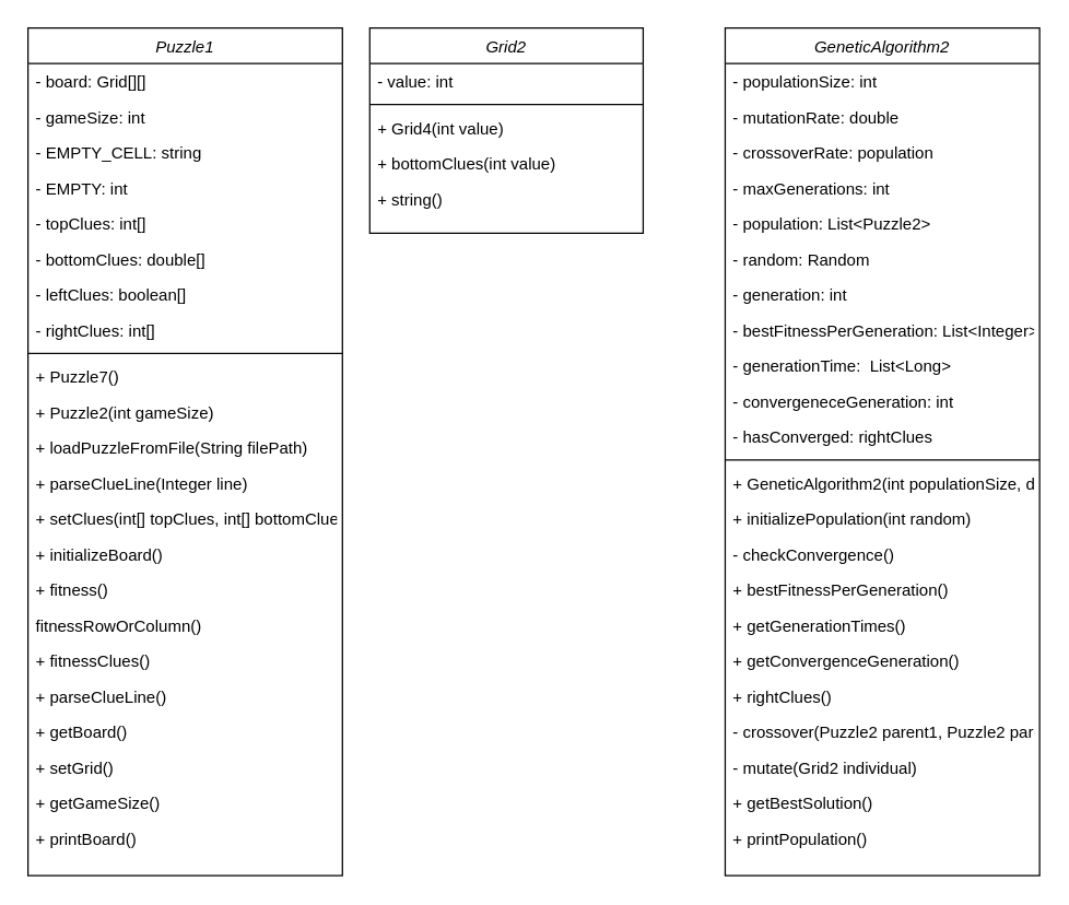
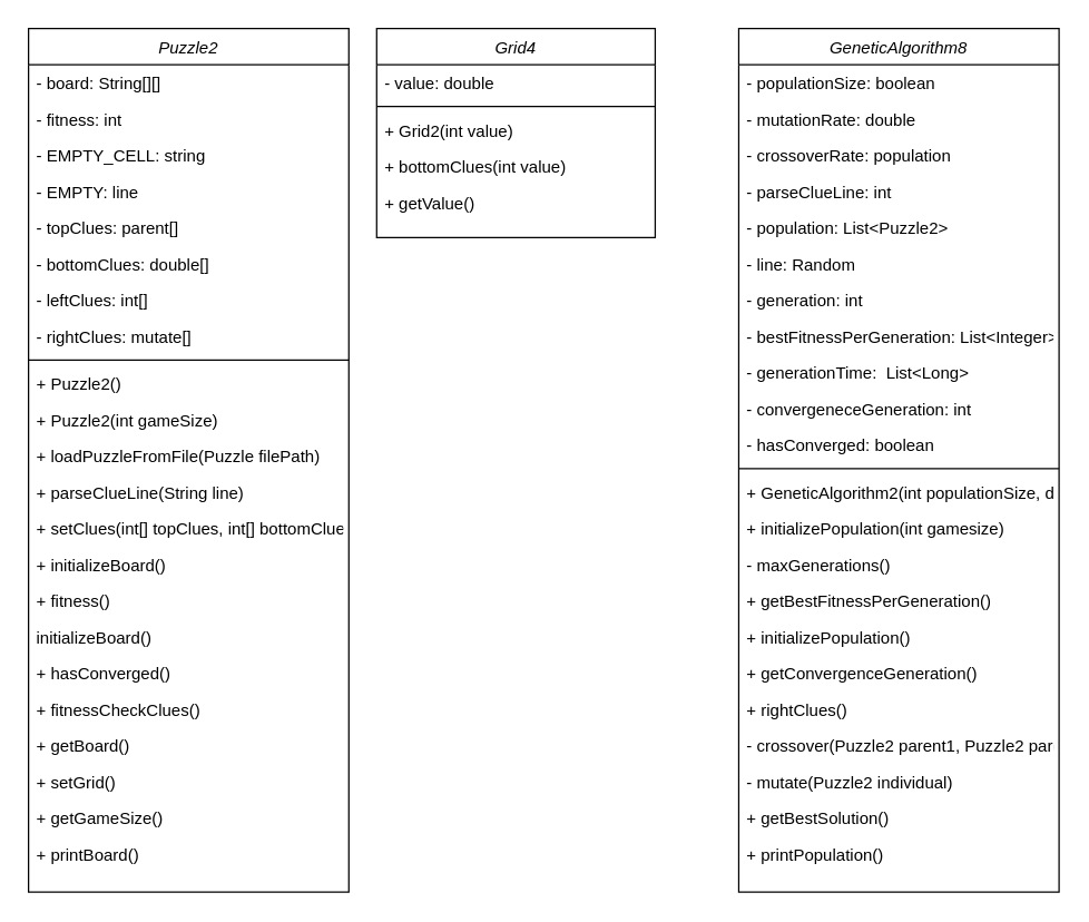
- <mxCell id="2" value="Puzzle1&#10;&#10;" style="swimlane;fontStyle=2;align=center;verticalAlign=top;childLayout=stackLayout;horizontal=1;startSize=26;horizontalStack=0;resizeParent=1;resizeLast=0;collapsible=1;marginBottom=0;rounded=0;shadow=0;strokeWidth=1;" vertex="1" parent="1"><mxGeometry x="20" y="20" width="230" height="620" as="geometry"><mxRectangle x="230" y="140" width="160" height="26" as="alternateBounds" /></mxGeometry></mxCell>
+ <mxCell id="2" value="Puzzle2&#10;&#10;" style="swimlane;fontStyle=2;align=center;verticalAlign=top;childLayout=stackLayout;horizontal=1;startSize=26;horizontalStack=0;resizeParent=1;resizeLast=0;collapsible=1;marginBottom=0;rounded=0;shadow=0;strokeWidth=1;" vertex="1" parent="1"><mxGeometry x="20" y="20" width="230" height="620" as="geometry"><mxRectangle x="230" y="140" width="160" height="26" as="alternateBounds" /></mxGeometry></mxCell>
- <mxCell id="26" value="Grid2" style="swimlane;fontStyle=2;align=center;verticalAlign=top;childLayout=stackLayout;horizontal=1;startSize=26;horizontalStack=0;resizeParent=1;resizeLast=0;collapsible=1;marginBottom=0;rounded=0;shadow=0;strokeWidth=1;" vertex="1" parent="1"><mxGeometry x="270" y="20" width="200" height="150" as="geometry"><mxRectangle x="230" y="140" width="160" height="26" as="alternateBounds" /></mxGeometry></mxCell>
+ <mxCell id="26" value="Grid4" style="swimlane;fontStyle=2;align=center;verticalAlign=top;childLayout=stackLayout;horizontal=1;startSize=26;horizontalStack=0;resizeParent=1;resizeLast=0;collapsible=1;marginBottom=0;rounded=0;shadow=0;strokeWidth=1;" vertex="1" parent="1"><mxGeometry x="270" y="20" width="200" height="150" as="geometry"><mxRectangle x="230" y="140" width="160" height="26" as="alternateBounds" /></mxGeometry></mxCell>
- <mxCell id="32" value="GeneticAlgorithm2" style="swimlane;fontStyle=2;align=center;verticalAlign=top;childLayout=stackLayout;horizontal=1;startSize=26;horizontalStack=0;resizeParent=1;resizeLast=0;collapsible=1;marginBottom=0;rounded=0;shadow=0;strokeWidth=1;" vertex="1" parent="1"><mxGeometry x="530" y="20" width="230" height="620" as="geometry"><mxRectangle x="230" y="140" width="160" height="26" as="alternateBounds" /></mxGeometry></mxCell>
+ <mxCell id="32" value="GeneticAlgorithm8" style="swimlane;fontStyle=2;align=center;verticalAlign=top;childLayout=stackLayout;horizontal=1;startSize=26;horizontalStack=0;resizeParent=1;resizeLast=0;collapsible=1;marginBottom=0;rounded=0;shadow=0;strokeWidth=1;" vertex="1" parent="1"><mxGeometry x="530" y="20" width="230" height="620" as="geometry"><mxRectangle x="230" y="140" width="160" height="26" as="alternateBounds" /></mxGeometry></mxCell>
- <mxCell id="3" value="- board: Grid[][]" style="text;align=left;verticalAlign=top;spacingLeft=4;spacingRight=4;overflow=hidden;rotatable=0;points=[[0,0.5],[1,0.5]];portConstraint=eastwest;" vertex="1" parent="2"><mxGeometry y="26" width="230" height="26" as="geometry" /></mxCell>
+ <mxCell id="3" value="- board: String[][]" style="text;align=left;verticalAlign=top;spacingLeft=4;spacingRight=4;overflow=hidden;rotatable=0;points=[[0,0.5],[1,0.5]];portConstraint=eastwest;" vertex="1" parent="2"><mxGeometry y="26" width="230" height="26" as="geometry" /></mxCell>
- <mxCell id="27" value="- value: int" style="text;align=left;verticalAlign=top;spacingLeft=4;spacingRight=4;overflow=hidden;rotatable=0;points=[[0,0.5],[1,0.5]];portConstraint=eastwest;rounded=0;shadow=0;html=0;" vertex="1" parent="26"><mxGeometry y="26" width="200" height="26" as="geometry" /></mxCell>
+ <mxCell id="27" value="- value: double" style="text;align=left;verticalAlign=top;spacingLeft=4;spacingRight=4;overflow=hidden;rotatable=0;points=[[0,0.5],[1,0.5]];portConstraint=eastwest;rounded=0;shadow=0;html=0;" vertex="1" parent="26"><mxGeometry y="26" width="200" height="26" as="geometry" /></mxCell>
- <mxCell id="33" value="- populationSize: int    &#10;" style="text;align=left;verticalAlign=top;spacingLeft=4;spacingRight=4;overflow=hidden;rotatable=0;points=[[0,0.5],[1,0.5]];portConstraint=eastwest;" vertex="1" parent="32"><mxGeometry y="26" width="230" height="26" as="geometry" /></mxCell>
+ <mxCell id="33" value="- populationSize: boolean    &#10;" style="text;align=left;verticalAlign=top;spacingLeft=4;spacingRight=4;overflow=hidden;rotatable=0;points=[[0,0.5],[1,0.5]];portConstraint=eastwest;" vertex="1" parent="32"><mxGeometry y="26" width="230" height="26" as="geometry" /></mxCell>
- <mxCell id="4" value="- gameSize: int" style="text;align=left;verticalAlign=top;spacingLeft=4;spacingRight=4;overflow=hidden;rotatable=0;points=[[0,0.5],[1,0.5]];portConstraint=eastwest;rounded=0;shadow=0;html=0;" vertex="1" parent="2"><mxGeometry y="52" width="230" height="26" as="geometry" /></mxCell>
+ <mxCell id="4" value="- fitness: int" style="text;align=left;verticalAlign=top;spacingLeft=4;spacingRight=4;overflow=hidden;rotatable=0;points=[[0,0.5],[1,0.5]];portConstraint=eastwest;rounded=0;shadow=0;html=0;" vertex="1" parent="2"><mxGeometry y="52" width="230" height="26" as="geometry" /></mxCell>
- <mxCell id="29" value="+ Grid4(int value)" style="text;align=left;verticalAlign=top;spacingLeft=4;spacingRight=4;overflow=hidden;rotatable=0;points=[[0,0.5],[1,0.5]];portConstraint=eastwest;rounded=0;shadow=0;html=0;" vertex="1" parent="26"><mxGeometry y="60" width="200" height="26" as="geometry" /></mxCell>
+ <mxCell id="29" value="+ Grid2(int value)" style="text;align=left;verticalAlign=top;spacingLeft=4;spacingRight=4;overflow=hidden;rotatable=0;points=[[0,0.5],[1,0.5]];portConstraint=eastwest;rounded=0;shadow=0;html=0;" vertex="1" parent="26"><mxGeometry y="60" width="200" height="26" as="geometry" /></mxCell>
- <mxCell id="6" value="- EMPTY: int" style="text;align=left;verticalAlign=top;spacingLeft=4;spacingRight=4;overflow=hidden;rotatable=0;points=[[0,0.5],[1,0.5]];portConstraint=eastwest;" vertex="1" parent="2"><mxGeometry y="104" width="230" height="26" as="geometry" /></mxCell>
+ <mxCell id="6" value="- EMPTY: line" style="text;align=left;verticalAlign=top;spacingLeft=4;spacingRight=4;overflow=hidden;rotatable=0;points=[[0,0.5],[1,0.5]];portConstraint=eastwest;" vertex="1" parent="2"><mxGeometry y="104" width="230" height="26" as="geometry" /></mxCell>
- <mxCell id="36" value="- maxGenerations: int" style="text;align=left;verticalAlign=top;spacingLeft=4;spacingRight=4;overflow=hidden;rotatable=0;points=[[0,0.5],[1,0.5]];portConstraint=eastwest;" vertex="1" parent="32"><mxGeometry y="104" width="230" height="26" as="geometry" /></mxCell>
+ <mxCell id="36" value="- parseClueLine: int" style="text;align=left;verticalAlign=top;spacingLeft=4;spacingRight=4;overflow=hidden;rotatable=0;points=[[0,0.5],[1,0.5]];portConstraint=eastwest;" vertex="1" parent="32"><mxGeometry y="104" width="230" height="26" as="geometry" /></mxCell>
- <mxCell id="31" value="+ string()" style="text;align=left;verticalAlign=top;spacingLeft=4;spacingRight=4;overflow=hidden;rotatable=0;points=[[0,0.5],[1,0.5]];portConstraint=eastwest;" vertex="1" parent="26"><mxGeometry y="112" width="200" height="26" as="geometry" /></mxCell>
+ <mxCell id="31" value="+ getValue()" style="text;align=left;verticalAlign=top;spacingLeft=4;spacingRight=4;overflow=hidden;rotatable=0;points=[[0,0.5],[1,0.5]];portConstraint=eastwest;" vertex="1" parent="26"><mxGeometry y="112" width="200" height="26" as="geometry" /></mxCell>
- <mxCell id="7" value="- topClues: int[]" style="text;align=left;verticalAlign=top;spacingLeft=4;spacingRight=4;overflow=hidden;rotatable=0;points=[[0,0.5],[1,0.5]];portConstraint=eastwest;" vertex="1" parent="2"><mxGeometry y="130" width="230" height="26" as="geometry" /></mxCell>
+ <mxCell id="7" value="- topClues: parent[]" style="text;align=left;verticalAlign=top;spacingLeft=4;spacingRight=4;overflow=hidden;rotatable=0;points=[[0,0.5],[1,0.5]];portConstraint=eastwest;" vertex="1" parent="2"><mxGeometry y="130" width="230" height="26" as="geometry" /></mxCell>
- <mxCell id="38" value="- random: Random" style="text;align=left;verticalAlign=top;spacingLeft=4;spacingRight=4;overflow=hidden;rotatable=0;points=[[0,0.5],[1,0.5]];portConstraint=eastwest;" vertex="1" parent="32"><mxGeometry y="156" width="230" height="26" as="geometry" /></mxCell>
+ <mxCell id="38" value="- line: Random" style="text;align=left;verticalAlign=top;spacingLeft=4;spacingRight=4;overflow=hidden;rotatable=0;points=[[0,0.5],[1,0.5]];portConstraint=eastwest;" vertex="1" parent="32"><mxGeometry y="156" width="230" height="26" as="geometry" /></mxCell>
- <mxCell id="9" value="- leftClues: boolean[]" style="text;align=left;verticalAlign=top;spacingLeft=4;spacingRight=4;overflow=hidden;rotatable=0;points=[[0,0.5],[1,0.5]];portConstraint=eastwest;" vertex="1" parent="2"><mxGeometry y="182" width="230" height="26" as="geometry" /></mxCell>
+ <mxCell id="9" value="- leftClues: int[]" style="text;align=left;verticalAlign=top;spacingLeft=4;spacingRight=4;overflow=hidden;rotatable=0;points=[[0,0.5],[1,0.5]];portConstraint=eastwest;" vertex="1" parent="2"><mxGeometry y="182" width="230" height="26" as="geometry" /></mxCell>
- <mxCell id="10" value="- rightClues: int[]" style="text;align=left;verticalAlign=top;spacingLeft=4;spacingRight=4;overflow=hidden;rotatable=0;points=[[0,0.5],[1,0.5]];portConstraint=eastwest;" vertex="1" parent="2"><mxGeometry y="208" width="230" height="26" as="geometry" /></mxCell>
+ <mxCell id="10" value="- rightClues: mutate[]" style="text;align=left;verticalAlign=top;spacingLeft=4;spacingRight=4;overflow=hidden;rotatable=0;points=[[0,0.5],[1,0.5]];portConstraint=eastwest;" vertex="1" parent="2"><mxGeometry y="208" width="230" height="26" as="geometry" /></mxCell>
- <mxCell id="12" value="+ Puzzle7()" style="text;align=left;verticalAlign=top;spacingLeft=4;spacingRight=4;overflow=hidden;rotatable=0;points=[[0,0.5],[1,0.5]];portConstraint=eastwest;" vertex="1" parent="2"><mxGeometry y="242" width="230" height="26" as="geometry" /></mxCell>
+ <mxCell id="12" value="+ Puzzle2()" style="text;align=left;verticalAlign=top;spacingLeft=4;spacingRight=4;overflow=hidden;rotatable=0;points=[[0,0.5],[1,0.5]];portConstraint=eastwest;" vertex="1" parent="2"><mxGeometry y="242" width="230" height="26" as="geometry" /></mxCell>
- <mxCell id="43" value="- hasConverged: rightClues" style="text;align=left;verticalAlign=top;spacingLeft=4;spacingRight=4;overflow=hidden;rotatable=0;points=[[0,0.5],[1,0.5]];portConstraint=eastwest;" vertex="1" parent="32"><mxGeometry y="286" width="230" height="26" as="geometry" /></mxCell>
+ <mxCell id="43" value="- hasConverged: boolean" style="text;align=left;verticalAlign=top;spacingLeft=4;spacingRight=4;overflow=hidden;rotatable=0;points=[[0,0.5],[1,0.5]];portConstraint=eastwest;" vertex="1" parent="32"><mxGeometry y="286" width="230" height="26" as="geometry" /></mxCell>
- <mxCell id="14" value="+ loadPuzzleFromFile(String filePath)" style="text;align=left;verticalAlign=top;spacingLeft=4;spacingRight=4;overflow=hidden;rotatable=0;points=[[0,0.5],[1,0.5]];portConstraint=eastwest;" vertex="1" parent="2"><mxGeometry y="294" width="230" height="26" as="geometry" /></mxCell>
+ <mxCell id="14" value="+ loadPuzzleFromFile(Puzzle filePath)" style="text;align=left;verticalAlign=top;spacingLeft=4;spacingRight=4;overflow=hidden;rotatable=0;points=[[0,0.5],[1,0.5]];portConstraint=eastwest;" vertex="1" parent="2"><mxGeometry y="294" width="230" height="26" as="geometry" /></mxCell>
- <mxCell id="15" value="+ parseClueLine(Integer line)" style="text;align=left;verticalAlign=top;spacingLeft=4;spacingRight=4;overflow=hidden;rotatable=0;points=[[0,0.5],[1,0.5]];portConstraint=eastwest;" vertex="1" parent="2"><mxGeometry y="320" width="230" height="26" as="geometry" /></mxCell>
+ <mxCell id="15" value="+ parseClueLine(String line)" style="text;align=left;verticalAlign=top;spacingLeft=4;spacingRight=4;overflow=hidden;rotatable=0;points=[[0,0.5],[1,0.5]];portConstraint=eastwest;" vertex="1" parent="2"><mxGeometry y="320" width="230" height="26" as="geometry" /></mxCell>
- <mxCell id="46" value="+ initializePopulation(int random)" style="text;align=left;verticalAlign=top;spacingLeft=4;spacingRight=4;overflow=hidden;rotatable=0;points=[[0,0.5],[1,0.5]];portConstraint=eastwest;" vertex="1" parent="32"><mxGeometry y="346" width="230" height="26" as="geometry" /></mxCell>
+ <mxCell id="46" value="+ initializePopulation(int gamesize)" style="text;align=left;verticalAlign=top;spacingLeft=4;spacingRight=4;overflow=hidden;rotatable=0;points=[[0,0.5],[1,0.5]];portConstraint=eastwest;" vertex="1" parent="32"><mxGeometry y="346" width="230" height="26" as="geometry" /></mxCell>
- <mxCell id="47" value="- checkConvergence()" style="text;align=left;verticalAlign=top;spacingLeft=4;spacingRight=4;overflow=hidden;rotatable=0;points=[[0,0.5],[1,0.5]];portConstraint=eastwest;" vertex="1" parent="32"><mxGeometry y="372" width="230" height="26" as="geometry" /></mxCell>
+ <mxCell id="47" value="- maxGenerations()" style="text;align=left;verticalAlign=top;spacingLeft=4;spacingRight=4;overflow=hidden;rotatable=0;points=[[0,0.5],[1,0.5]];portConstraint=eastwest;" vertex="1" parent="32"><mxGeometry y="372" width="230" height="26" as="geometry" /></mxCell>
- <mxCell id="48" value="+ bestFitnessPerGeneration()" style="text;align=left;verticalAlign=top;spacingLeft=4;spacingRight=4;overflow=hidden;rotatable=0;points=[[0,0.5],[1,0.5]];portConstraint=eastwest;" vertex="1" parent="32"><mxGeometry y="398" width="230" height="26" as="geometry" /></mxCell>
+ <mxCell id="48" value="+ getBestFitnessPerGeneration()" style="text;align=left;verticalAlign=top;spacingLeft=4;spacingRight=4;overflow=hidden;rotatable=0;points=[[0,0.5],[1,0.5]];portConstraint=eastwest;" vertex="1" parent="32"><mxGeometry y="398" width="230" height="26" as="geometry" /></mxCell>
- <mxCell id="19" value="fitnessRowOrColumn()" style="text;align=left;verticalAlign=top;spacingLeft=4;spacingRight=4;overflow=hidden;rotatable=0;points=[[0,0.5],[1,0.5]];portConstraint=eastwest;" vertex="1" parent="2"><mxGeometry y="424" width="230" height="26" as="geometry" /></mxCell>
+ <mxCell id="19" value="initializeBoard()" style="text;align=left;verticalAlign=top;spacingLeft=4;spacingRight=4;overflow=hidden;rotatable=0;points=[[0,0.5],[1,0.5]];portConstraint=eastwest;" vertex="1" parent="2"><mxGeometry y="424" width="230" height="26" as="geometry" /></mxCell>
- <mxCell id="49" value="+ getGenerationTimes()" style="text;align=left;verticalAlign=top;spacingLeft=4;spacingRight=4;overflow=hidden;rotatable=0;points=[[0,0.5],[1,0.5]];portConstraint=eastwest;" vertex="1" parent="32"><mxGeometry y="424" width="230" height="26" as="geometry" /></mxCell>
+ <mxCell id="49" value="+ initializePopulation()" style="text;align=left;verticalAlign=top;spacingLeft=4;spacingRight=4;overflow=hidden;rotatable=0;points=[[0,0.5],[1,0.5]];portConstraint=eastwest;" vertex="1" parent="32"><mxGeometry y="424" width="230" height="26" as="geometry" /></mxCell>
- <mxCell id="20" value="+ fitnessClues()" style="text;align=left;verticalAlign=top;spacingLeft=4;spacingRight=4;overflow=hidden;rotatable=0;points=[[0,0.5],[1,0.5]];portConstraint=eastwest;" vertex="1" parent="2"><mxGeometry y="450" width="230" height="26" as="geometry" /></mxCell>
+ <mxCell id="20" value="+ hasConverged()" style="text;align=left;verticalAlign=top;spacingLeft=4;spacingRight=4;overflow=hidden;rotatable=0;points=[[0,0.5],[1,0.5]];portConstraint=eastwest;" vertex="1" parent="2"><mxGeometry y="450" width="230" height="26" as="geometry" /></mxCell>
- <mxCell id="21" value="+ parseClueLine()" style="text;align=left;verticalAlign=top;spacingLeft=4;spacingRight=4;overflow=hidden;rotatable=0;points=[[0,0.5],[1,0.5]];portConstraint=eastwest;" vertex="1" parent="2"><mxGeometry y="476" width="230" height="26" as="geometry" /></mxCell>
+ <mxCell id="21" value="+ fitnessCheckClues()" style="text;align=left;verticalAlign=top;spacingLeft=4;spacingRight=4;overflow=hidden;rotatable=0;points=[[0,0.5],[1,0.5]];portConstraint=eastwest;" vertex="1" parent="2"><mxGeometry y="476" width="230" height="26" as="geometry" /></mxCell>
- <mxCell id="53" value="- mutate(Grid2 individual)" style="text;align=left;verticalAlign=top;spacingLeft=4;spacingRight=4;overflow=hidden;rotatable=0;points=[[0,0.5],[1,0.5]];portConstraint=eastwest;" vertex="1" parent="32"><mxGeometry y="528" width="230" height="26" as="geometry" /></mxCell>
+ <mxCell id="53" value="- mutate(Puzzle2 individual)" style="text;align=left;verticalAlign=top;spacingLeft=4;spacingRight=4;overflow=hidden;rotatable=0;points=[[0,0.5],[1,0.5]];portConstraint=eastwest;" vertex="1" parent="32"><mxGeometry y="528" width="230" height="26" as="geometry" /></mxCell>
